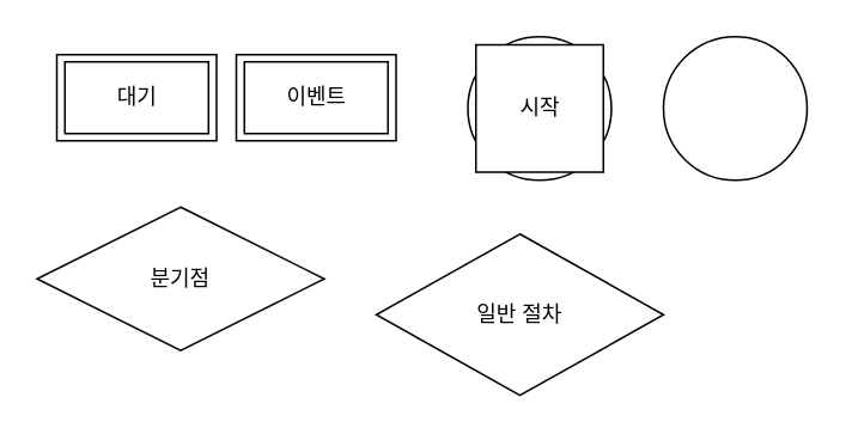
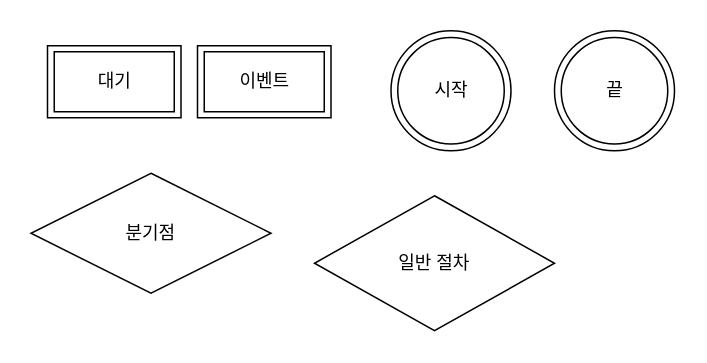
- <mxCell id="8" value="시작" style="whiteSpace=wrap;html=1;aspect=fixed;rounded=0;" vertex="1" parent="1"><mxGeometry x="264.5" y="24.5" width="71" height="71" as="geometry" /></mxCell>
+ <mxCell id="8" value="시작" style="ellipse;whiteSpace=wrap;html=1;aspect=fixed;" vertex="1" parent="1"><mxGeometry x="264.5" y="24.5" width="71" height="71" as="geometry" /></mxCell>
+ <mxCell id="10" value="끝" style="ellipse;whiteSpace=wrap;html=1;aspect=fixed;" vertex="1" parent="1"><mxGeometry x="373.5" y="24.5" width="71" height="71" as="geometry" /></mxCell>
